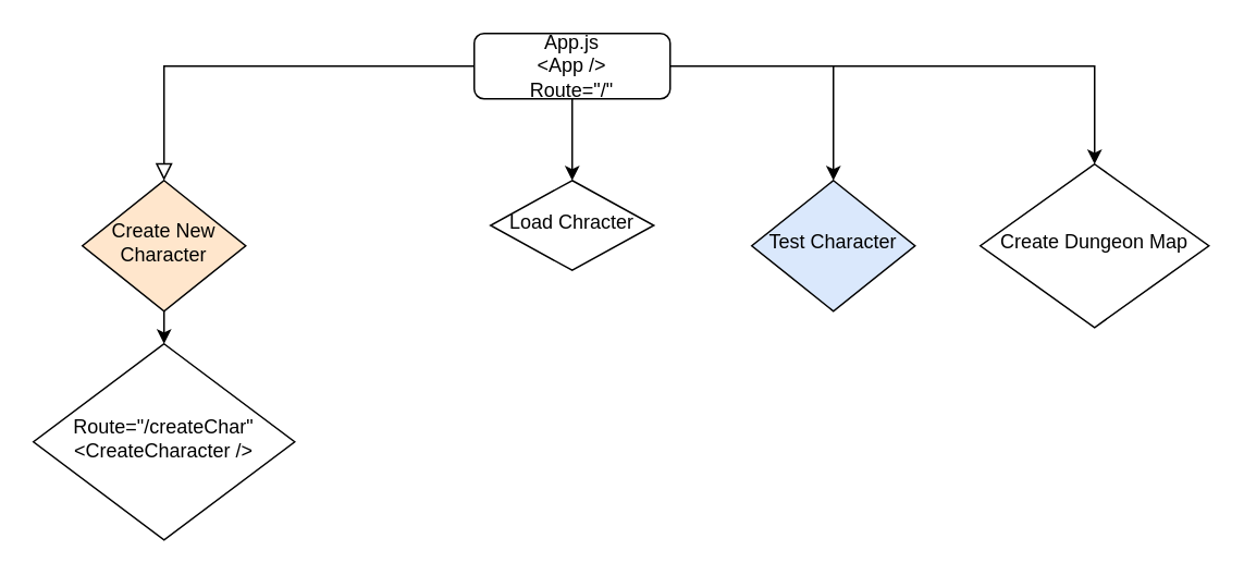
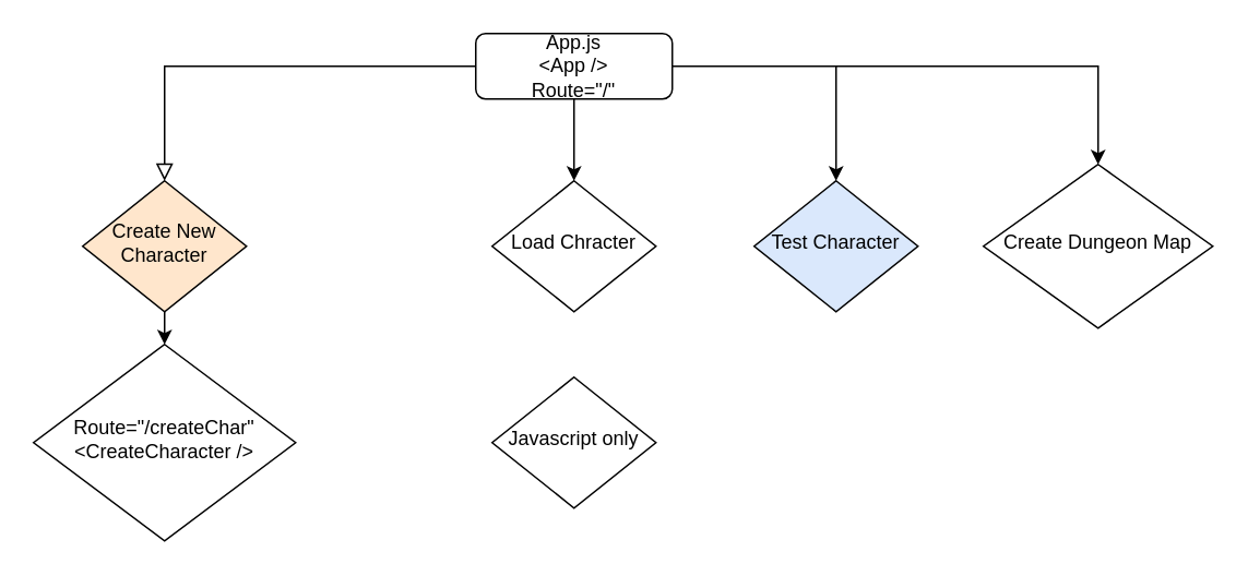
- <mxCell id="9" value="Load Chracter" style="rhombus;whiteSpace=wrap;html=1;shadow=0;fontFamily=Helvetica;fontSize=12;align=center;strokeWidth=1;spacing=6;spacingTop=-4;" parent="1" vertex="1"><mxGeometry x="300" y="110" width="100" height="55" as="geometry" /></mxCell>
+ <mxCell id="9" value="Load Chracter" style="rhombus;whiteSpace=wrap;html=1;shadow=0;fontFamily=Helvetica;fontSize=12;align=center;strokeWidth=1;spacing=6;spacingTop=-4;" parent="1" vertex="1"><mxGeometry x="300" y="110" width="100" height="80" as="geometry" /></mxCell>
+ <mxCell id="13" value="Javascript only" style="rhombus;whiteSpace=wrap;html=1;shadow=0;fontFamily=Helvetica;fontSize=12;align=center;strokeWidth=1;spacing=6;spacingTop=-4;" vertex="1" parent="1"><mxGeometry x="300" y="230" width="100" height="80" as="geometry" /></mxCell>
